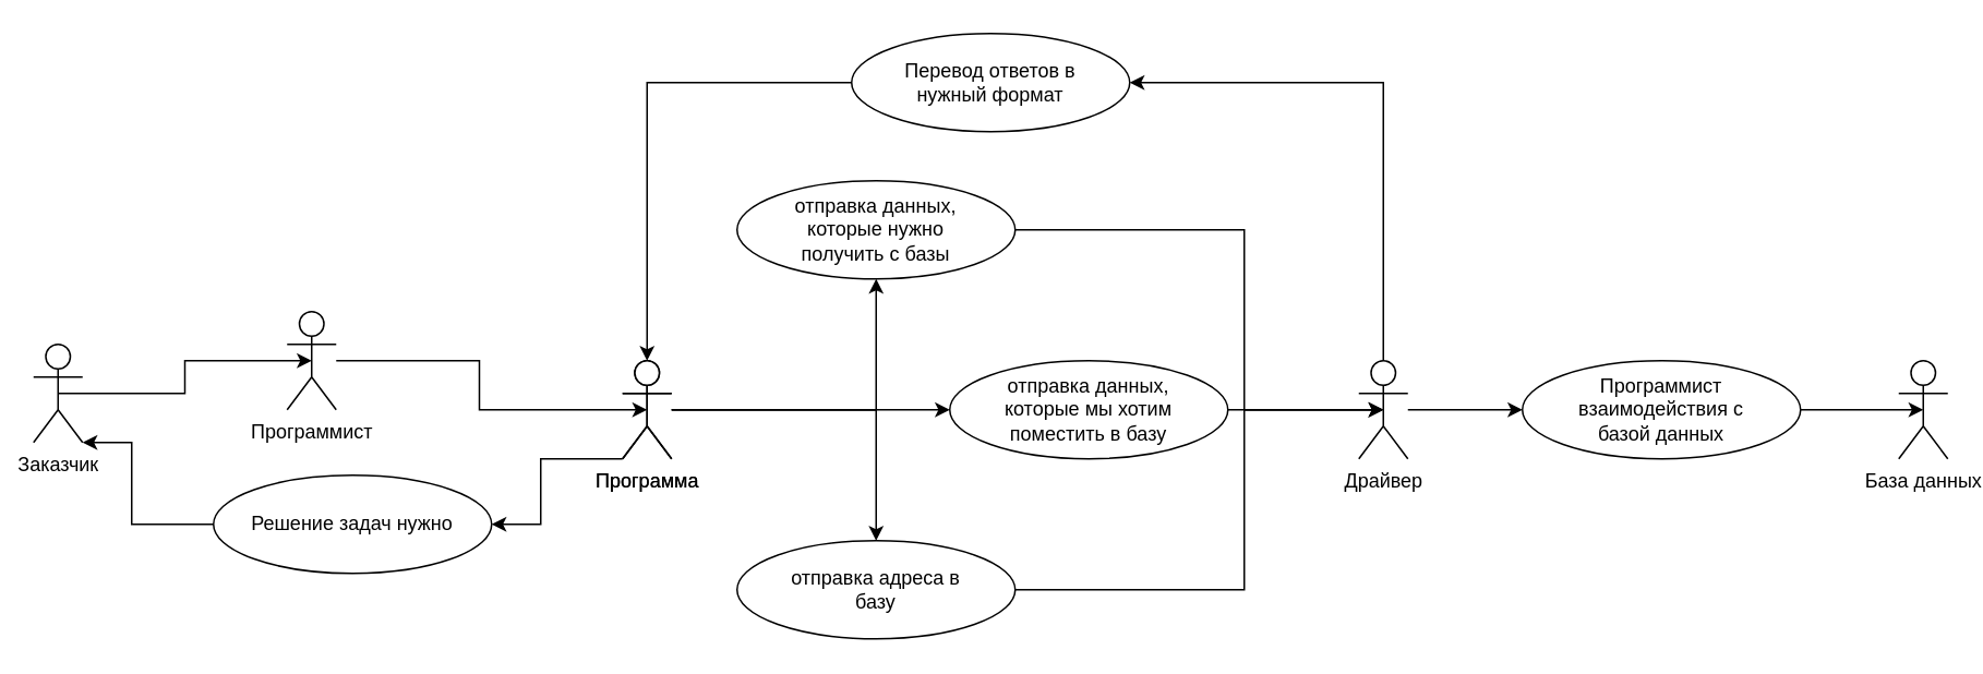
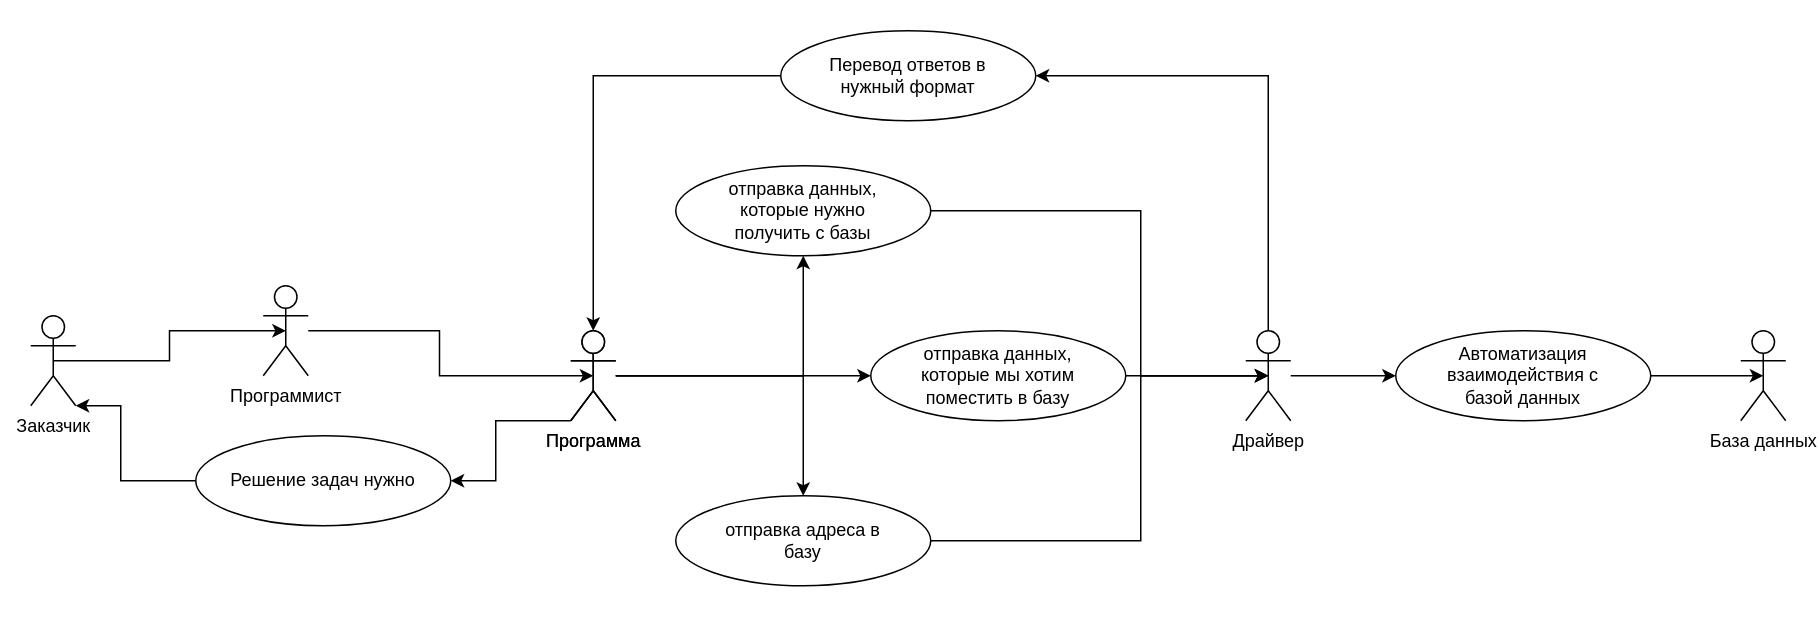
- <mxCell id="18" value="Программист взаимодействия с базой данных" style="text;html=1;align=center;verticalAlign=middle;whiteSpace=wrap;rounded=0;" parent="16" vertex="1"><mxGeometry x="21.25" y="12" width="127.5" height="36" as="geometry" /></mxCell>
+ <mxCell id="18" value="Автоматизация взаимодействия с базой данных" style="text;html=1;align=center;verticalAlign=middle;whiteSpace=wrap;rounded=0;" parent="16" vertex="1"><mxGeometry x="21.25" y="12" width="127.5" height="36" as="geometry" /></mxCell>
